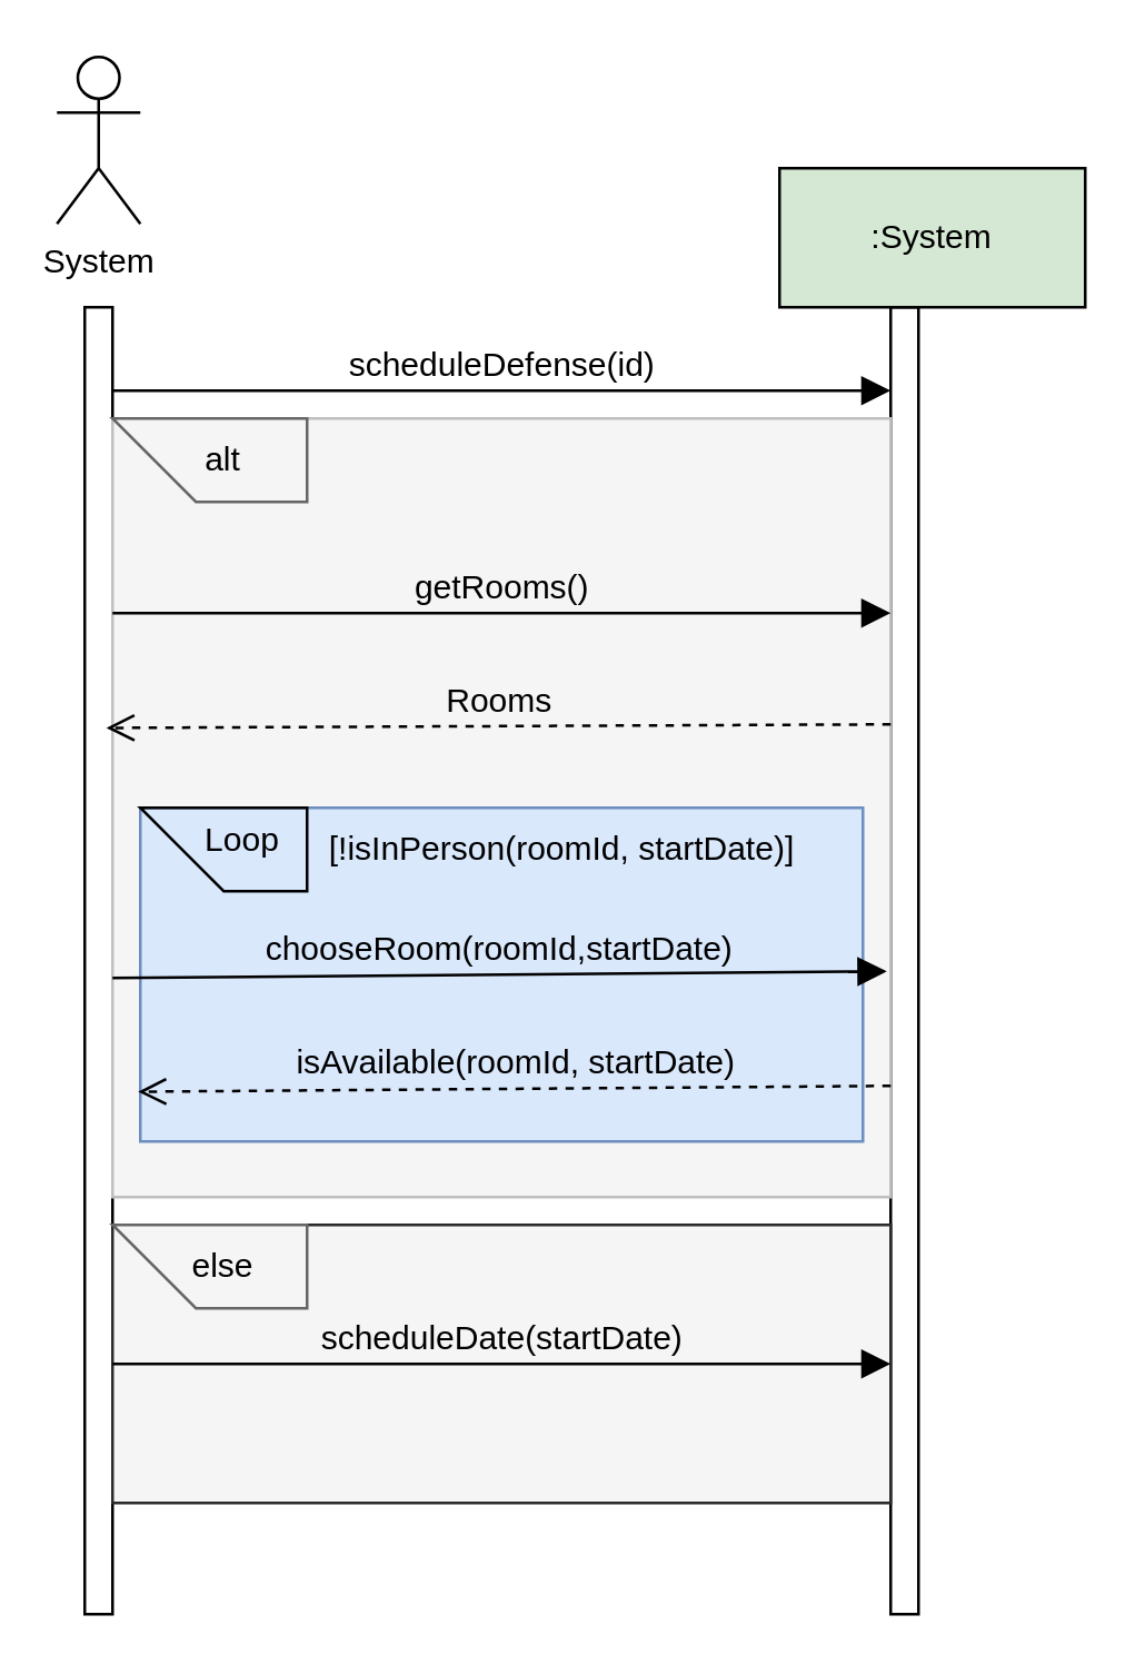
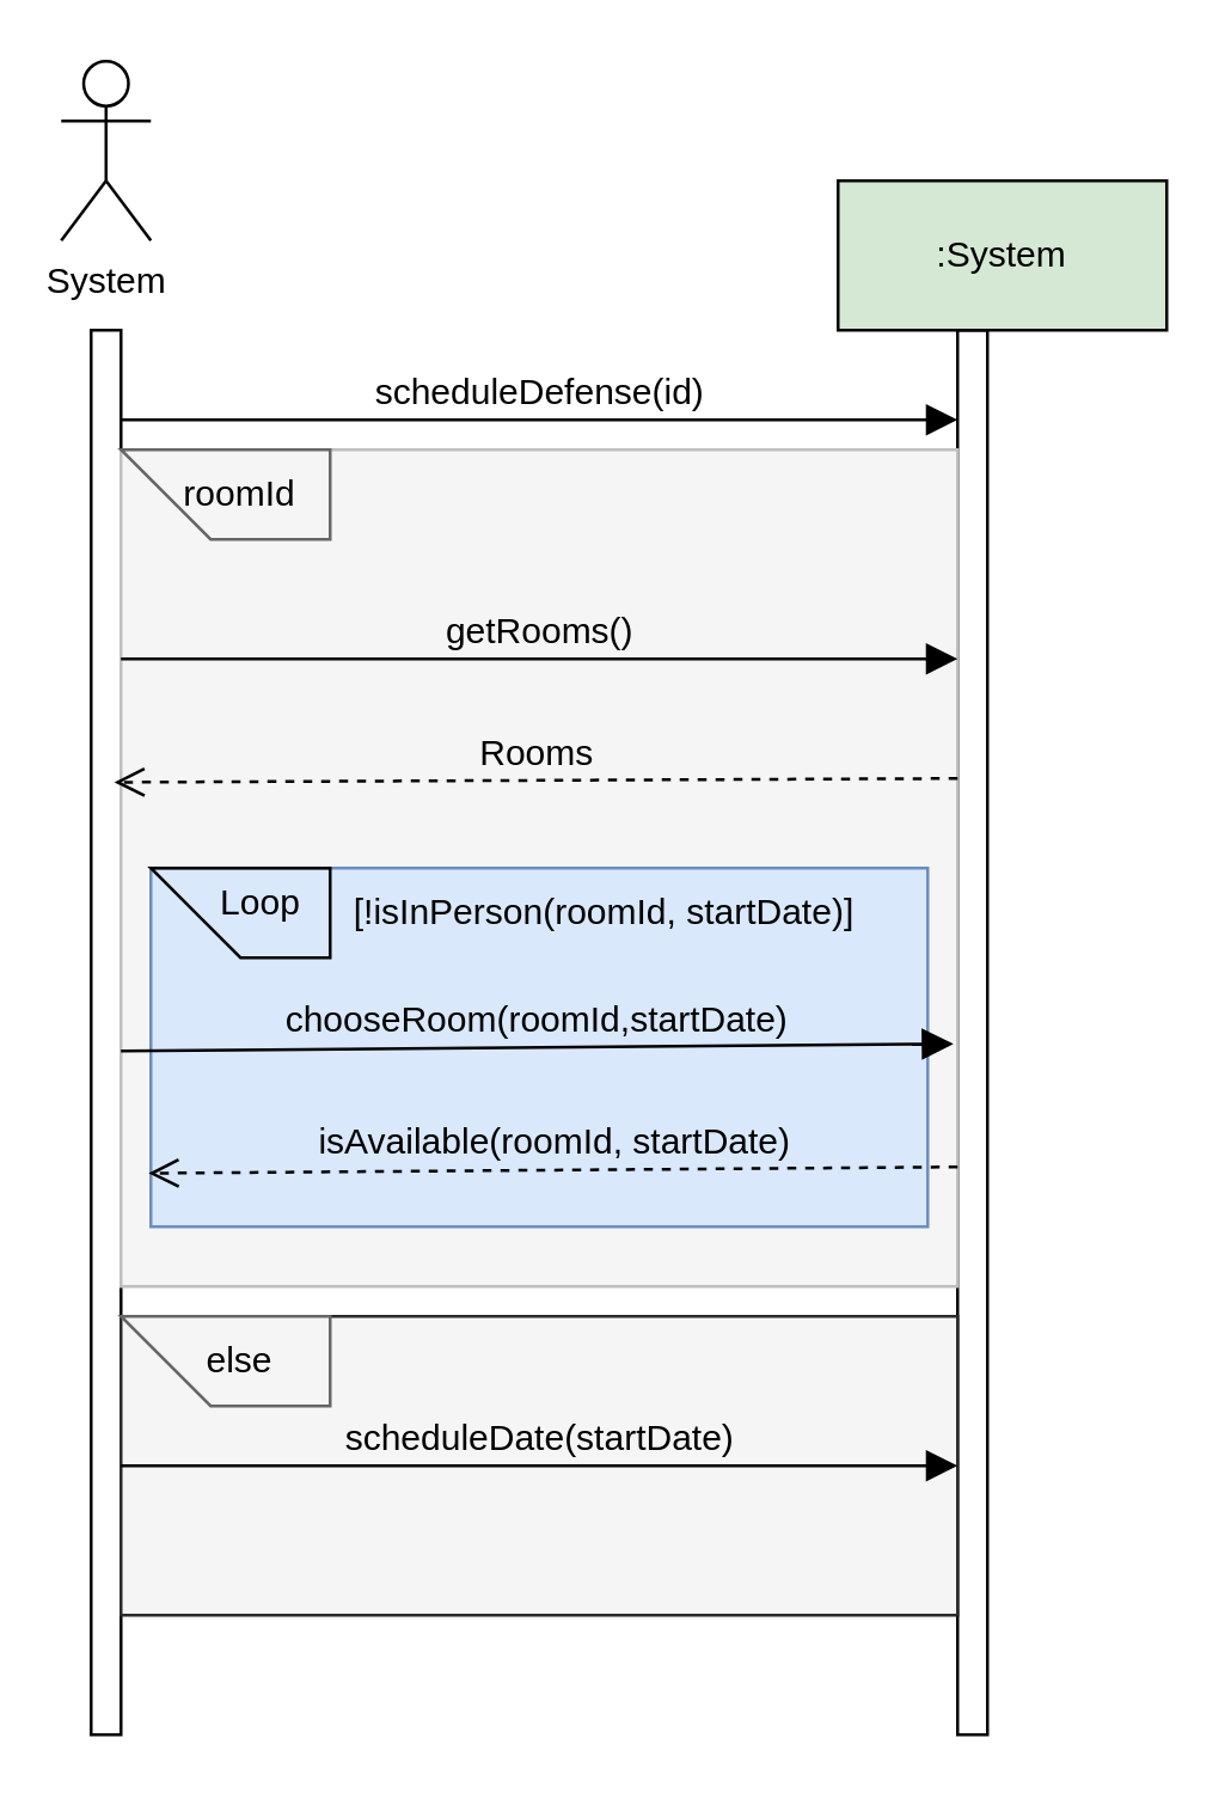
- <mxCell id="8" value="alt" style="text;html=1;align=center;verticalAlign=middle;whiteSpace=wrap;rounded=0;fontSize=12;" vertex="1" parent="1"><mxGeometry x="50" y="150" width="60" height="30" as="geometry" /></mxCell>
+ <mxCell id="8" value="roomId" style="text;html=1;align=center;verticalAlign=middle;whiteSpace=wrap;rounded=0;fontSize=12;" vertex="1" parent="1"><mxGeometry x="50" y="150" width="60" height="30" as="geometry" /></mxCell>
